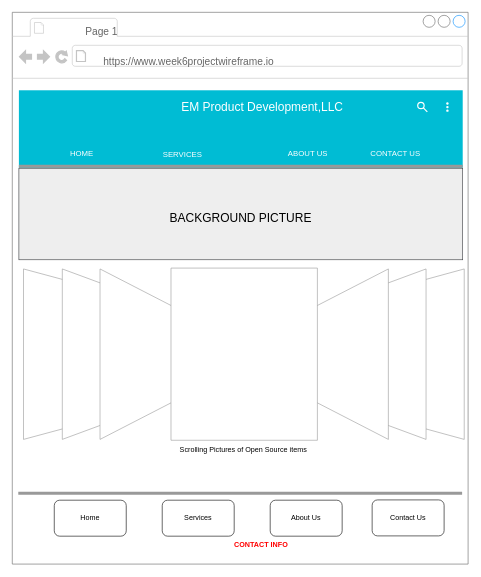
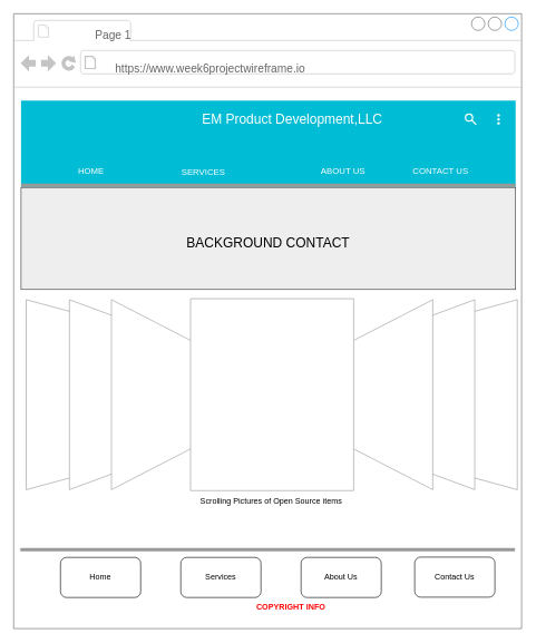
- <mxCell id="15" value="BACKGROUND PICTURE" style="dashed=0;shape=rect;fillColor=#eeeeee;resizeWidth=1;resizeHeight=1;fontSize=20;spacingTop=8;verticalAlign=middle;align=center;spacingLeft=20;container=0;strokeColor=#36393d;spacingRight=20;" parent="6" vertex="1"><mxGeometry y="130" width="740" height="152.61" as="geometry" /></mxCell>
+ <mxCell id="15" value="BACKGROUND CONTACT" style="dashed=0;shape=rect;fillColor=#eeeeee;resizeWidth=1;resizeHeight=1;fontSize=20;spacingTop=8;verticalAlign=middle;align=center;spacingLeft=20;container=0;strokeColor=#36393d;spacingRight=20;" parent="6" vertex="1"><mxGeometry y="130" width="740" height="152.61" as="geometry" /></mxCell>
- <mxCell id="18" value="CONTACT INFO" style="text;html=1;strokeColor=none;fillColor=none;align=center;verticalAlign=middle;whiteSpace=wrap;rounded=0;fontColor=#FF0000;fontStyle=1" parent="2" vertex="1"><mxGeometry x="350" y="873" width="130" height="30" as="geometry" /></mxCell>
+ <mxCell id="18" value="COPYRIGHT INFO" style="text;html=1;strokeColor=none;fillColor=none;align=center;verticalAlign=middle;whiteSpace=wrap;rounded=0;fontColor=#FF0000;fontStyle=1" parent="2" vertex="1"><mxGeometry x="350" y="873" width="130" height="30" as="geometry" /></mxCell>
